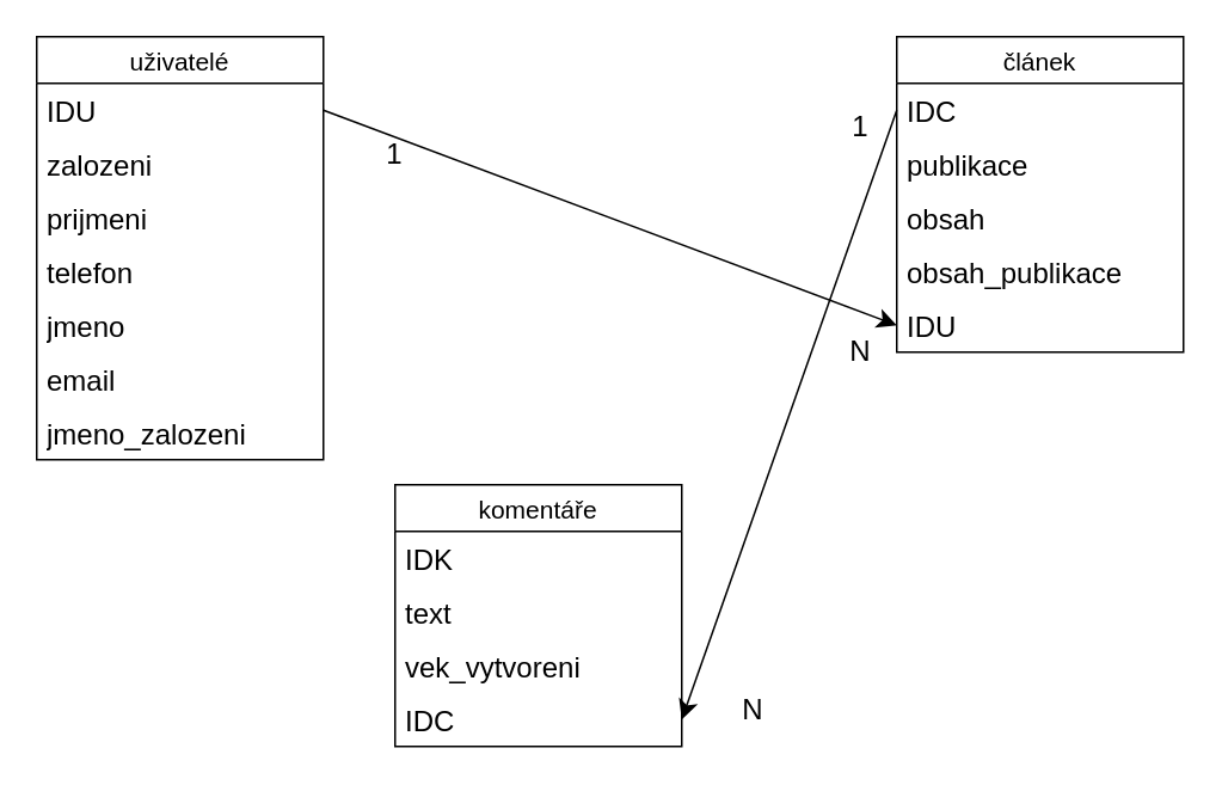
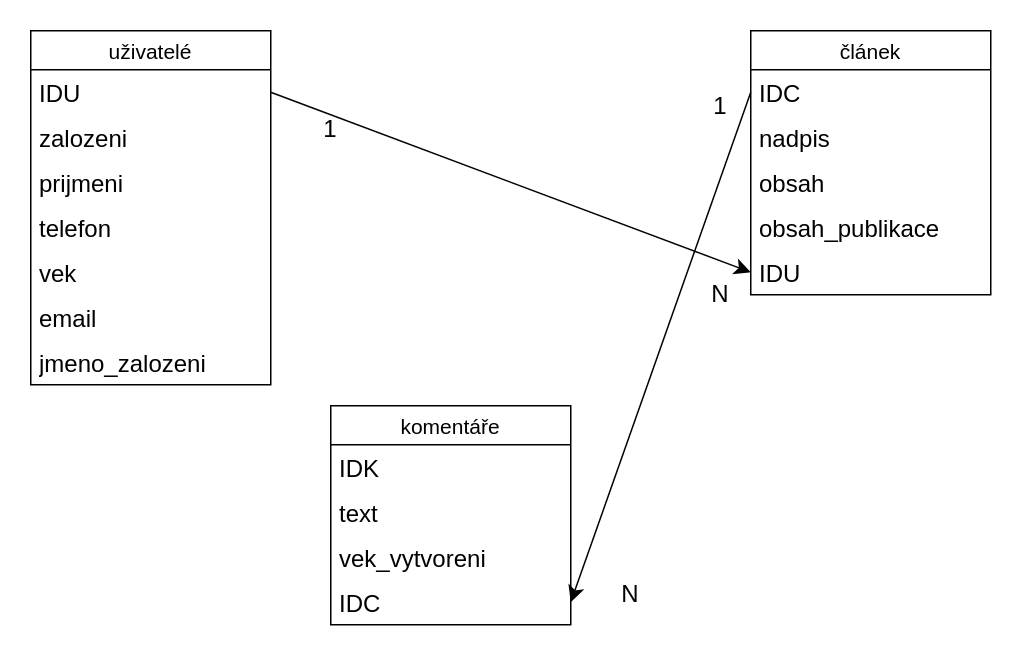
- <mxCell id="4" value="publikace" style="text;strokeColor=none;fillColor=none;spacingLeft=4;spacingRight=4;overflow=hidden;rotatable=0;points=[[0,0.5],[1,0.5]];portConstraint=eastwest;fontSize=16;whiteSpace=wrap;html=1;" vertex="1" parent="2"><mxGeometry y="56" width="160" height="30" as="geometry" /></mxCell>
+ <mxCell id="4" value="nadpis" style="text;strokeColor=none;fillColor=none;spacingLeft=4;spacingRight=4;overflow=hidden;rotatable=0;points=[[0,0.5],[1,0.5]];portConstraint=eastwest;fontSize=16;whiteSpace=wrap;html=1;" vertex="1" parent="2"><mxGeometry y="56" width="160" height="30" as="geometry" /></mxCell>
- <mxCell id="13" value="jmeno" style="text;strokeColor=none;fillColor=none;spacingLeft=4;spacingRight=4;overflow=hidden;rotatable=0;points=[[0,0.5],[1,0.5]];portConstraint=eastwest;fontSize=16;whiteSpace=wrap;html=1;" vertex="1" parent="8"><mxGeometry y="146" width="160" height="30" as="geometry" /></mxCell>
+ <mxCell id="13" value="vek" style="text;strokeColor=none;fillColor=none;spacingLeft=4;spacingRight=4;overflow=hidden;rotatable=0;points=[[0,0.5],[1,0.5]];portConstraint=eastwest;fontSize=16;whiteSpace=wrap;html=1;" vertex="1" parent="8"><mxGeometry y="146" width="160" height="30" as="geometry" /></mxCell>
